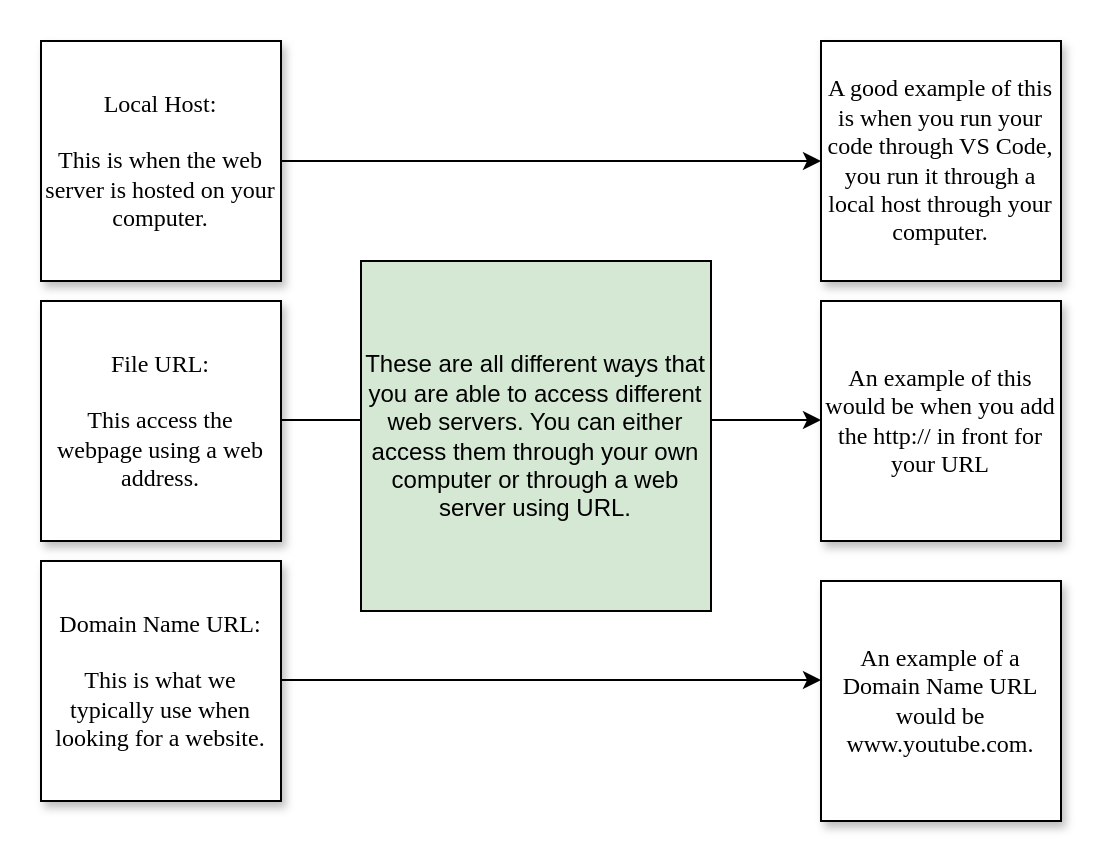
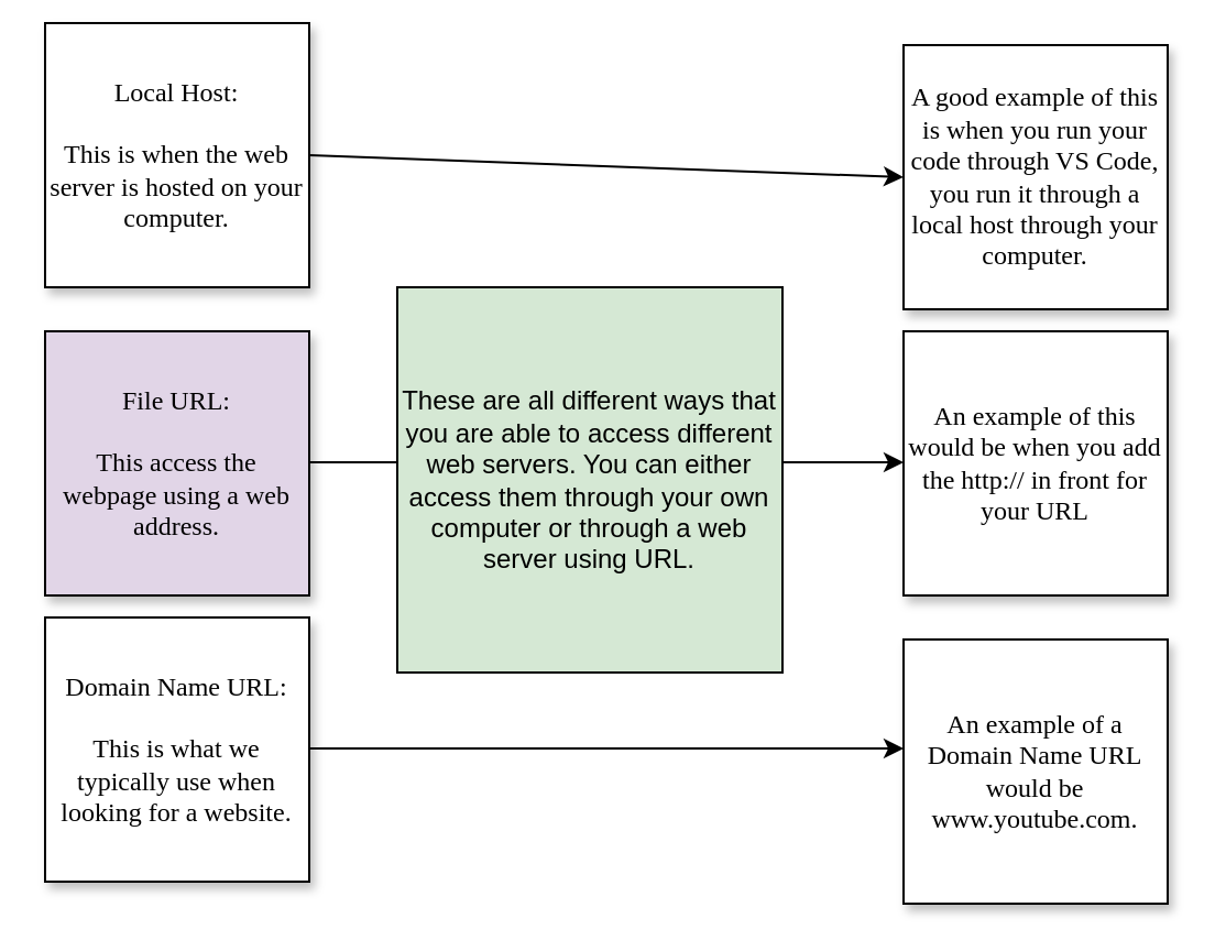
- <mxCell id="2" value="Local Host:&lt;br&gt;&lt;br&gt;This is when the web server is hosted on your computer.&lt;br&gt;" style="whiteSpace=wrap;html=1;aspect=fixed;shadow=1;fontFamily=Times New Roman;" parent="1" vertex="1"><mxGeometry x="20" y="20" width="120" height="120" as="geometry" /></mxCell>
+ <mxCell id="2" value="Local Host:&lt;br&gt;&lt;br&gt;This is when the web server is hosted on your computer.&lt;br&gt;" style="whiteSpace=wrap;html=1;aspect=fixed;shadow=1;fontFamily=Times New Roman;" parent="1" vertex="1"><mxGeometry x="20" y="10" width="120" height="120" as="geometry" /></mxCell>
- <mxCell id="3" value="File URL:&lt;br&gt;&lt;br&gt;This access the webpage using a web address." style="whiteSpace=wrap;html=1;aspect=fixed;shadow=1;fontFamily=Times New Roman;" parent="1" vertex="1"><mxGeometry x="20" y="150" width="120" height="120" as="geometry" /></mxCell>
+ <mxCell id="3" value="File URL:&lt;br&gt;&lt;br&gt;This access the webpage using a web address." style="whiteSpace=wrap;html=1;aspect=fixed;shadow=1;fontFamily=Times New Roman;fillColor=#e1d5e7;" parent="1" vertex="1"><mxGeometry x="20" y="150" width="120" height="120" as="geometry" /></mxCell>
